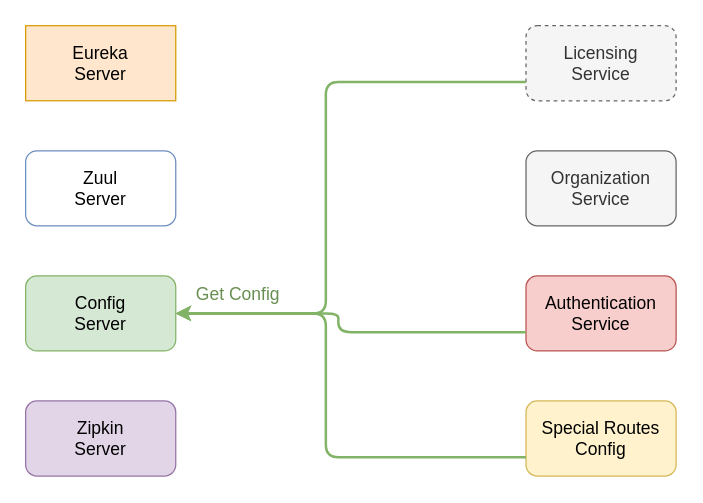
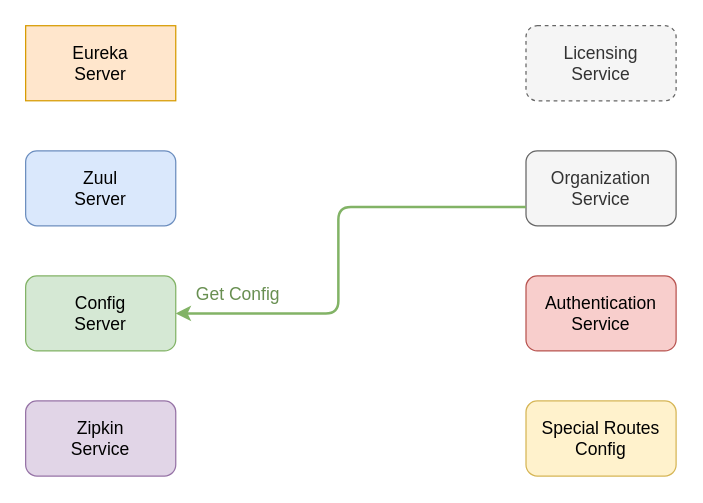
- <mxCell id="10" value="" style="endArrow=classic;html=1;exitX=0;exitY=0.75;exitDx=0;exitDy=0;fillColor=#d5e8d4;strokeColor=#82b366;strokeWidth=2;entryX=0;entryY=1;entryDx=0;entryDy=0;entryPerimeter=0;" parent="1" source="6" target="14" edge="1"><mxGeometry width="50" height="50" relative="1" as="geometry"><mxPoint x="430" y="60" as="sourcePoint" /><mxPoint x="260" y="-30" as="targetPoint" /><Array as="points"><mxPoint x="260" y="65" /><mxPoint x="260" y="250" /></Array></mxGeometry></mxCell>
- <mxCell id="3" value="&lt;span style=&quot;font-size: 14px&quot;&gt;Zuul&lt;br&gt;Server&lt;br&gt;&lt;/span&gt;" style="rounded=1;whiteSpace=wrap;html=1;fillColor=#ffffff;strokeColor=#6c8ebf;" parent="1" vertex="1"><mxGeometry x="20" y="120" width="120" height="60" as="geometry" /></mxCell>
+ <mxCell id="3" value="&lt;span style=&quot;font-size: 14px&quot;&gt;Zuul&lt;br&gt;Server&lt;br&gt;&lt;/span&gt;" style="rounded=1;whiteSpace=wrap;html=1;fillColor=#dae8fc;strokeColor=#6c8ebf;" parent="1" vertex="1"><mxGeometry x="20" y="120" width="120" height="60" as="geometry" /></mxCell>
+ <mxCell id="11" value="" style="endArrow=classic;html=1;exitX=0;exitY=0.75;exitDx=0;exitDy=0;fillColor=#d5e8d4;strokeColor=#82b366;strokeWidth=2;entryX=1;entryY=0.5;entryDx=0;entryDy=0;" parent="1" source="7" target="4" edge="1"><mxGeometry width="50" height="50" relative="1" as="geometry"><mxPoint x="210" y="310" as="sourcePoint" /><mxPoint x="180" y="340" as="targetPoint" /><Array as="points"><mxPoint x="270" y="165" /><mxPoint x="270" y="250" /></Array></mxGeometry></mxCell>
- <mxCell id="13" value="" style="endArrow=classic;html=1;exitX=0;exitY=0.75;exitDx=0;exitDy=0;fillColor=#d5e8d4;strokeColor=#82b366;strokeWidth=2;entryX=1;entryY=0.5;entryDx=0;entryDy=0;" parent="1" source="8" target="4" edge="1"><mxGeometry width="50" height="50" relative="1" as="geometry"><mxPoint x="220" y="460" as="sourcePoint" /><mxPoint x="180" y="440" as="targetPoint" /><Array as="points"><mxPoint x="270" y="265" /><mxPoint x="270" y="250" /></Array></mxGeometry></mxCell>
- <mxCell id="5" value="&lt;span style=&quot;font-size: 14px&quot;&gt;Zipkin&lt;br&gt;Server&lt;br&gt;&lt;/span&gt;" style="rounded=1;whiteSpace=wrap;html=1;fillColor=#e1d5e7;strokeColor=#9673a6;" parent="1" vertex="1"><mxGeometry x="20" y="320" width="120" height="60" as="geometry" /></mxCell>
+ <mxCell id="5" value="&lt;span style=&quot;font-size: 14px&quot;&gt;Zipkin&lt;br&gt;Service&lt;br&gt;&lt;/span&gt;" style="rounded=1;whiteSpace=wrap;html=1;fillColor=#e1d5e7;strokeColor=#9673a6;" parent="1" vertex="1"><mxGeometry x="20" y="320" width="120" height="60" as="geometry" /></mxCell>
- <mxCell id="12" value="" style="endArrow=classic;html=1;fillColor=#d5e8d4;strokeColor=#82b366;strokeWidth=2;exitX=0;exitY=0.75;exitDx=0;exitDy=0;entryX=1;entryY=0.5;entryDx=0;entryDy=0;" parent="1" source="9" target="4" edge="1"><mxGeometry width="50" height="50" relative="1" as="geometry"><mxPoint x="140" y="250" as="sourcePoint" /><mxPoint x="230" y="460" as="targetPoint" /><Array as="points"><mxPoint x="260" y="365" /><mxPoint x="260" y="250" /></Array></mxGeometry></mxCell>
